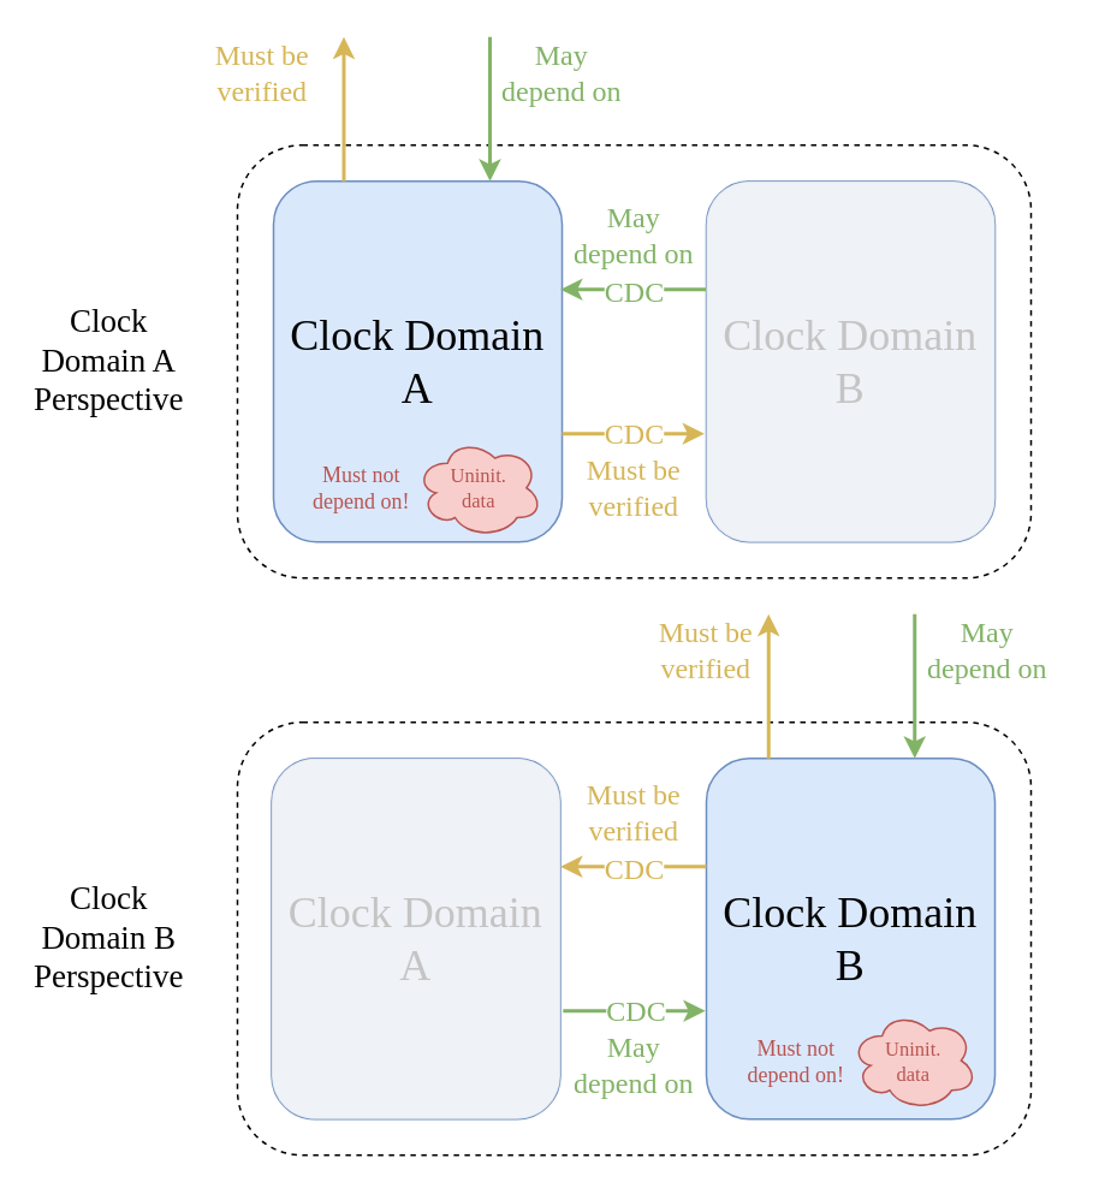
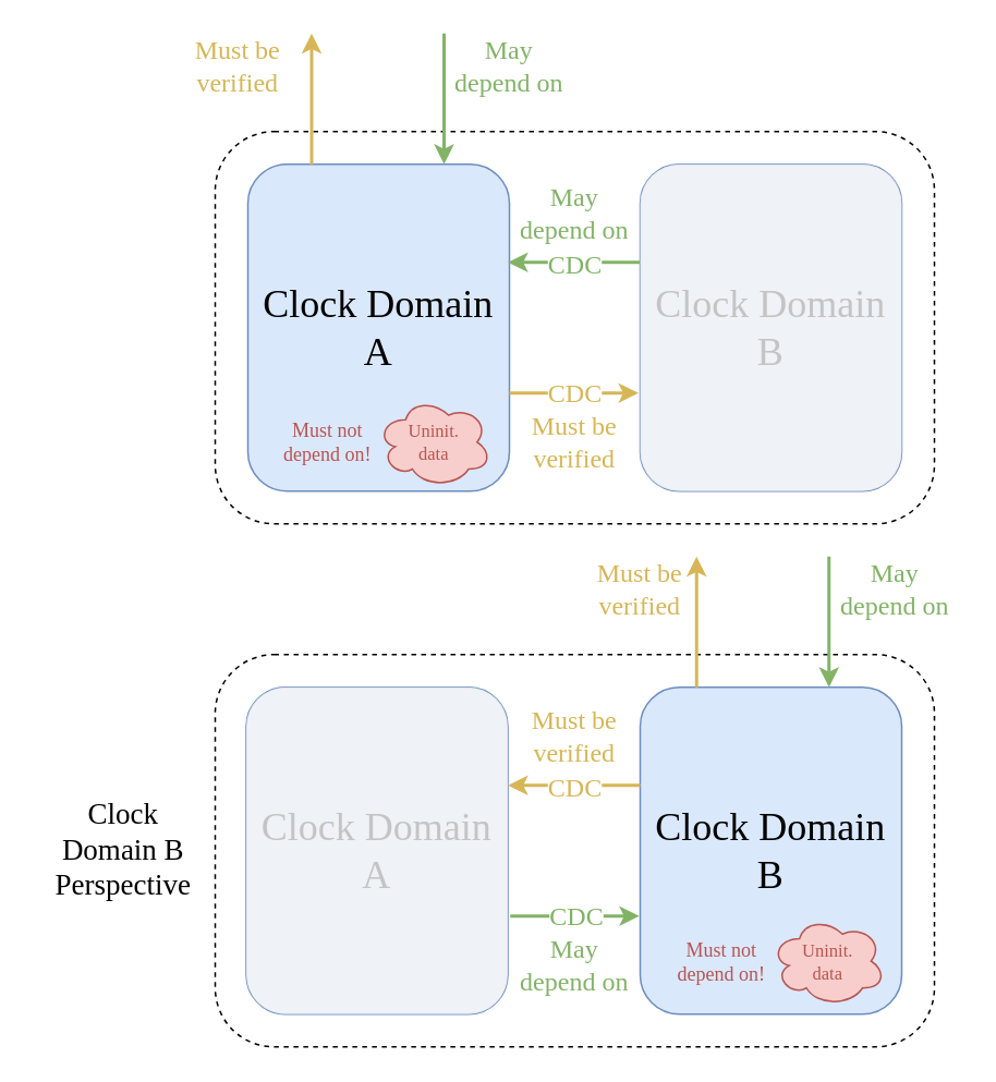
- <mxCell id="30" value="Clock Domain A Perspective" style="text;html=1;strokeColor=none;fillColor=none;align=center;verticalAlign=middle;whiteSpace=wrap;rounded=0;fontFamily=CMU Sans Serif;fontSize=18;" parent="1" vertex="1"><mxGeometry x="30" y="180" width="60" height="40" as="geometry" /></mxCell>
- <mxCell id="31" value="Clock Domain B Perspective" style="text;html=1;strokeColor=none;fillColor=none;align=center;verticalAlign=middle;whiteSpace=wrap;rounded=0;fontFamily=CMU Sans Serif;fontSize=18;" parent="1" vertex="1"><mxGeometry x="20" y="495" width="80" height="50" as="geometry" /></mxCell>
+ <mxCell id="31" value="Clock Domain B Perspective" style="text;html=1;strokeColor=none;fillColor=none;align=center;verticalAlign=middle;whiteSpace=wrap;rounded=0;fontFamily=CMU Sans Serif;fontSize=18;" parent="1" vertex="1"><mxGeometry x="35" y="495" width="80" height="50" as="geometry" /></mxCell>
